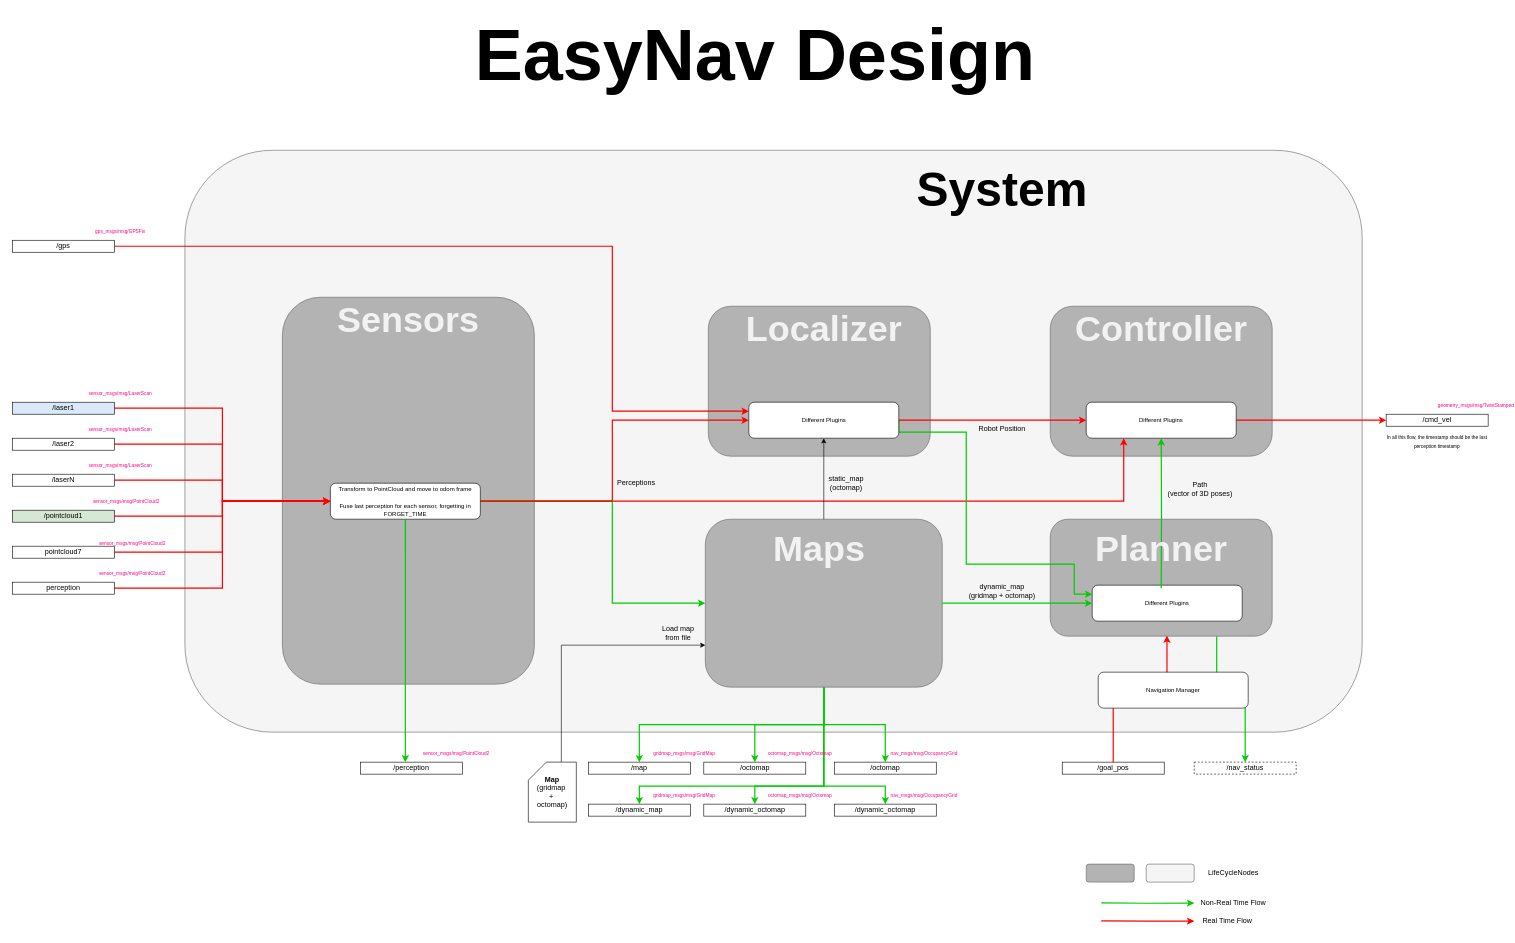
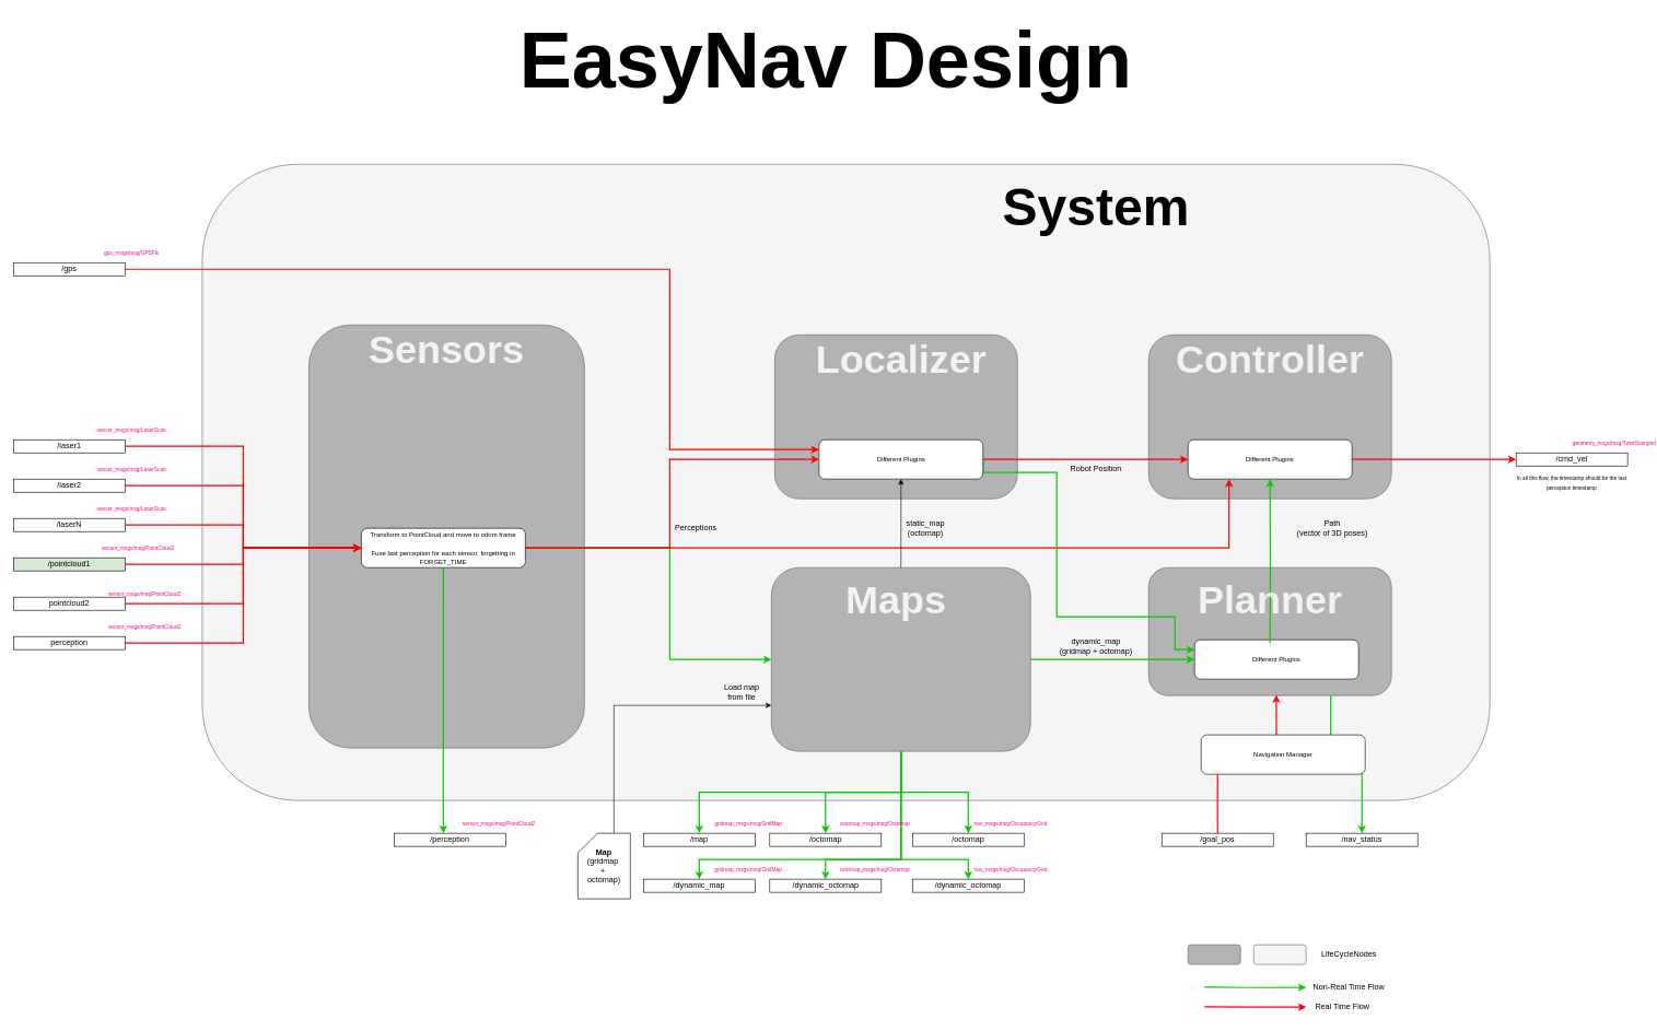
- <mxCell id="22" value="/laser1" style="rounded=0;whiteSpace=wrap;html=1;fillColor=#dae8fc;" vertex="1" parent="1"><mxGeometry x="20" y="670" width="170" height="20" as="geometry" /></mxCell>
+ <mxCell id="22" value="/laser1" style="rounded=0;whiteSpace=wrap;html=1;" vertex="1" parent="1"><mxGeometry x="20" y="670" width="170" height="20" as="geometry" /></mxCell>
- <mxCell id="70" value="Path&lt;div&gt;(vector of 3D poses)&lt;/div&gt;" style="text;html=1;align=center;verticalAlign=middle;whiteSpace=wrap;rounded=0;" vertex="1" parent="1"><mxGeometry x="1940" y="800" width="120" height="30" as="geometry" /></mxCell>
+ <mxCell id="70" value="Path&lt;div&gt;(vector of 3D poses)&lt;/div&gt;" style="text;html=1;align=center;verticalAlign=middle;whiteSpace=wrap;rounded=0;" vertex="1" parent="1"><mxGeometry x="1970" y="790" width="120" height="30" as="geometry" /></mxCell>
- <mxCell id="32" value="pointcloud7" style="rounded=0;whiteSpace=wrap;html=1;" vertex="1" parent="1"><mxGeometry x="20" y="910" width="170" height="20" as="geometry" /></mxCell>
+ <mxCell id="32" value="pointcloud2" style="rounded=0;whiteSpace=wrap;html=1;" vertex="1" parent="1"><mxGeometry x="20" y="910" width="170" height="20" as="geometry" /></mxCell>
- <mxCell id="91" value="/nav_status" style="rounded=0;whiteSpace=wrap;html=1;dashed=1;" vertex="1" parent="1"><mxGeometry x="1990" y="1270" width="170" height="20" as="geometry" /></mxCell>
+ <mxCell id="91" value="/nav_status" style="rounded=0;whiteSpace=wrap;html=1;" vertex="1" parent="1"><mxGeometry x="1990" y="1270" width="170" height="20" as="geometry" /></mxCell>
